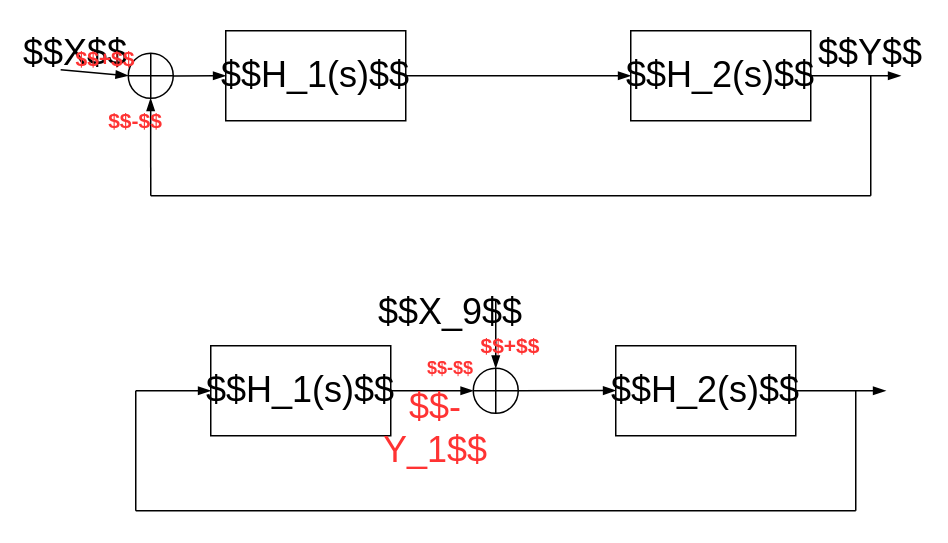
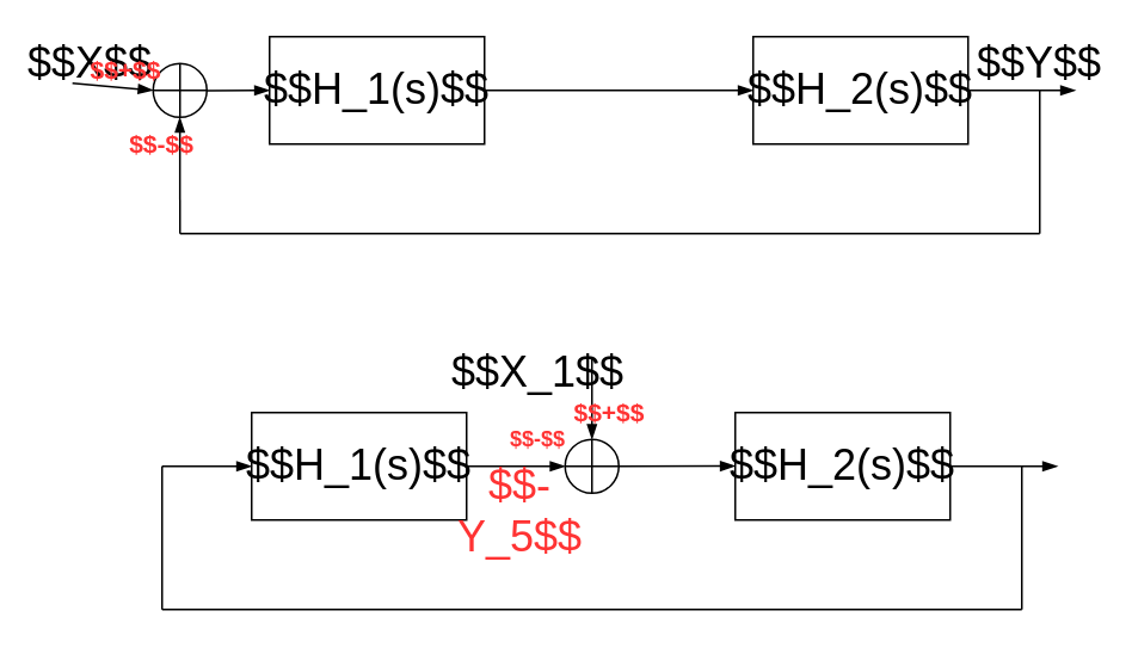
- <mxCell id="11" value="&lt;font style=&quot;font-size: 24px;&quot;&gt;$$X_9$$&lt;/font&gt;" style="text;html=1;strokeColor=none;fillColor=none;align=center;verticalAlign=middle;whiteSpace=wrap;rounded=0;" parent="1" vertex="1"><mxGeometry x="270" y="193" width="60" height="30" as="geometry" /></mxCell>
+ <mxCell id="11" value="&lt;font style=&quot;font-size: 24px;&quot;&gt;$$X_1$$&lt;/font&gt;" style="text;html=1;strokeColor=none;fillColor=none;align=center;verticalAlign=middle;whiteSpace=wrap;rounded=0;" parent="1" vertex="1"><mxGeometry x="270" y="193" width="60" height="30" as="geometry" /></mxCell>
- <mxCell id="12" value="&lt;font color=&quot;#ff3333&quot; style=&quot;font-size: 24px;&quot;&gt;$$-Y_1$$&lt;/font&gt;" style="text;html=1;strokeColor=none;fillColor=none;align=center;verticalAlign=middle;whiteSpace=wrap;rounded=0;" parent="1" vertex="1"><mxGeometry x="260" y="270" width="60" height="30" as="geometry" /></mxCell>
+ <mxCell id="12" value="&lt;font color=&quot;#ff3333&quot; style=&quot;font-size: 24px;&quot;&gt;$$-Y_5$$&lt;/font&gt;" style="text;html=1;strokeColor=none;fillColor=none;align=center;verticalAlign=middle;whiteSpace=wrap;rounded=0;" parent="1" vertex="1"><mxGeometry x="260" y="270" width="60" height="30" as="geometry" /></mxCell>
